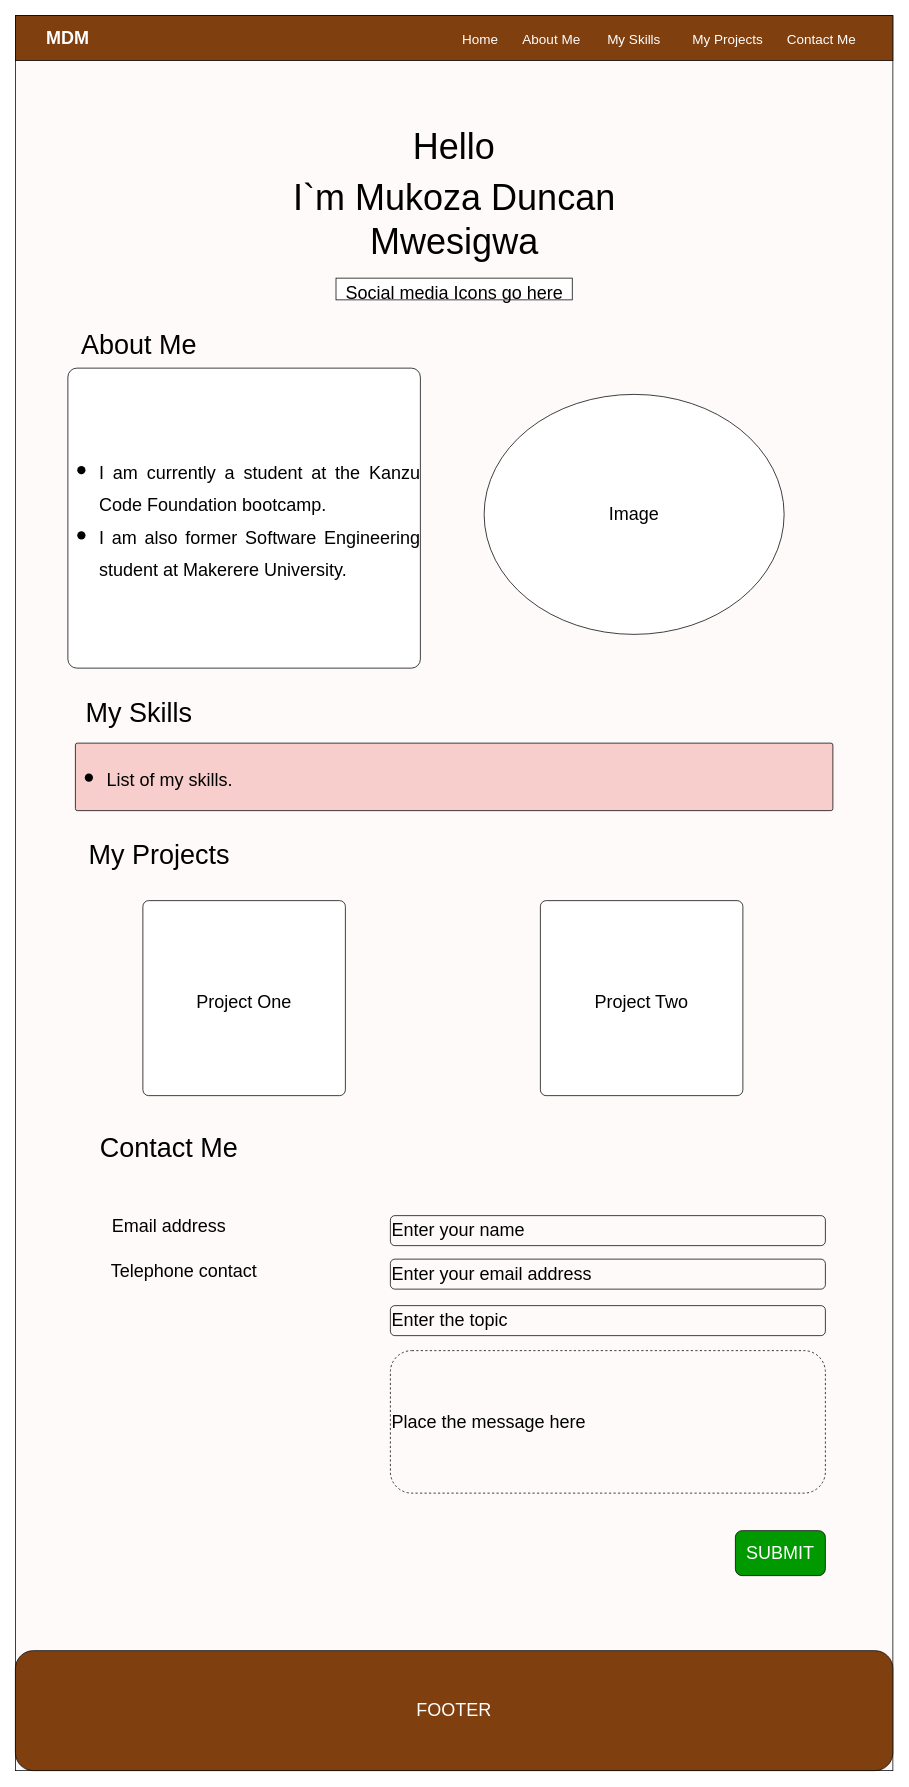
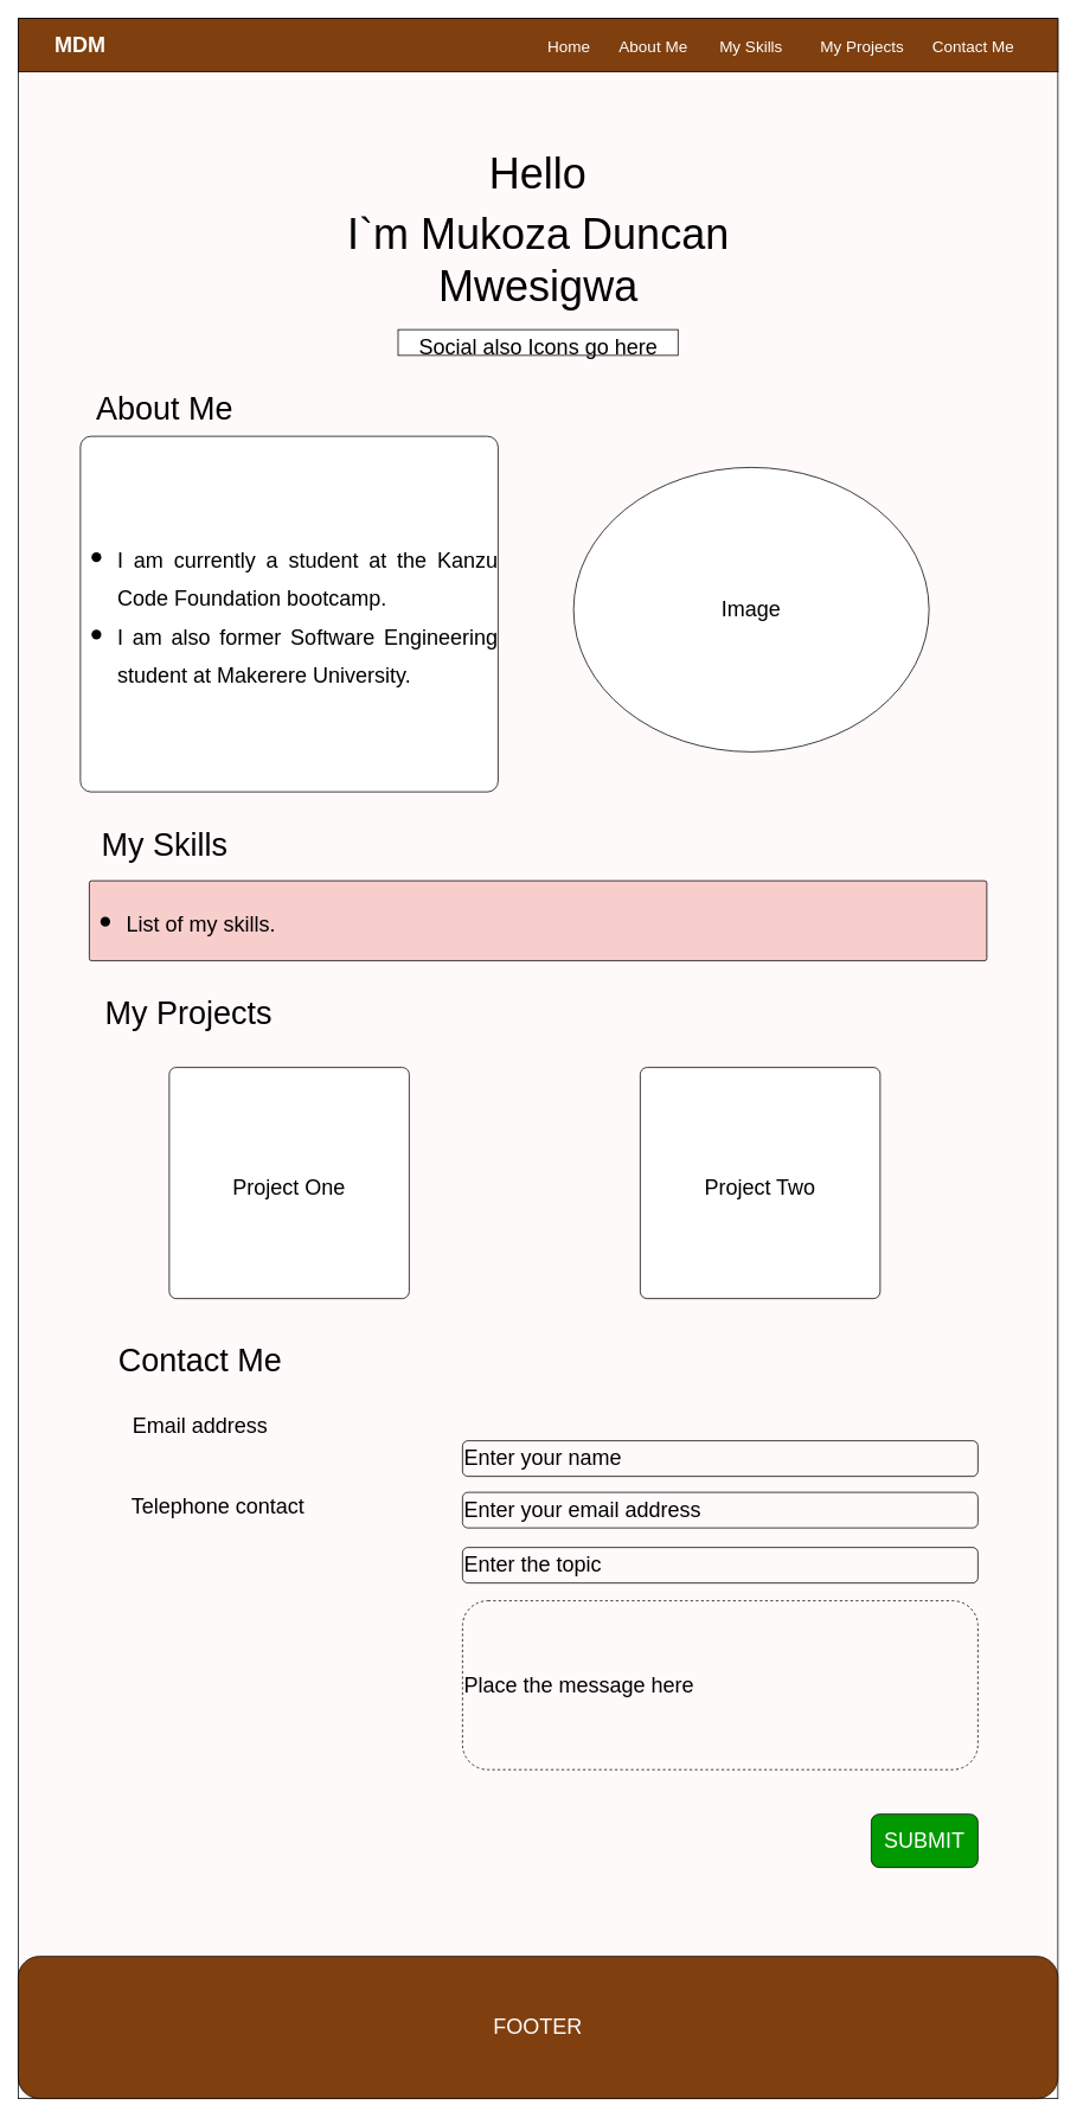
- <mxCell id="14" value="&lt;font style=&quot;font-size: 24px&quot;&gt;Social media Icons go here&lt;/font&gt;" style="rounded=0;whiteSpace=wrap;html=1;fontSize=36;fontColor=#000000;fillColor=#ffffff;" vertex="1" parent="1"><mxGeometry x="447.5" y="370" width="315" height="29" as="geometry" /></mxCell>
+ <mxCell id="14" value="&lt;font style=&quot;font-size: 24px&quot;&gt;Social also Icons go here&lt;/font&gt;" style="rounded=0;whiteSpace=wrap;html=1;fontSize=36;fontColor=#000000;fillColor=#ffffff;" vertex="1" parent="1"><mxGeometry x="447.5" y="370" width="315" height="29" as="geometry" /></mxCell>
- <mxCell id="28" value="&lt;font style=&quot;font-size: 24px&quot;&gt;Email address&lt;/font&gt;" style="text;html=1;strokeColor=none;fillColor=none;align=center;verticalAlign=middle;whiteSpace=wrap;rounded=0;fontSize=48;fontColor=#000000;" vertex="1" parent="1"><mxGeometry x="120" y="1610" width="210" height="30" as="geometry" /></mxCell>
+ <mxCell id="28" value="&lt;font style=&quot;font-size: 24px&quot;&gt;Email address&lt;/font&gt;" style="text;html=1;strokeColor=none;fillColor=none;align=center;verticalAlign=middle;whiteSpace=wrap;rounded=0;fontSize=48;fontColor=#000000;" vertex="1" parent="1"><mxGeometry x="120" y="1580" width="210" height="30" as="geometry" /></mxCell>
